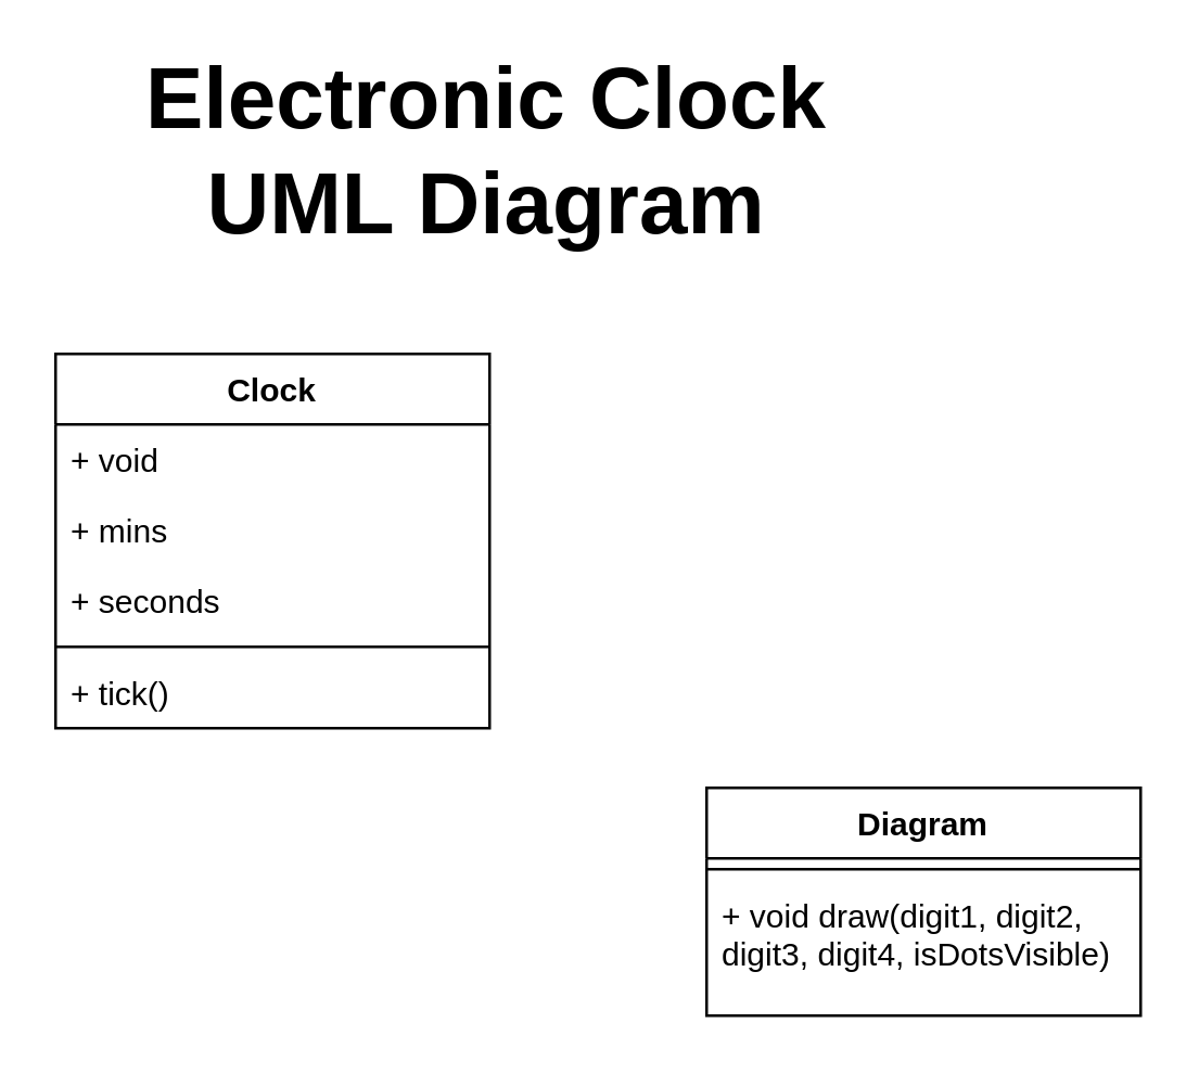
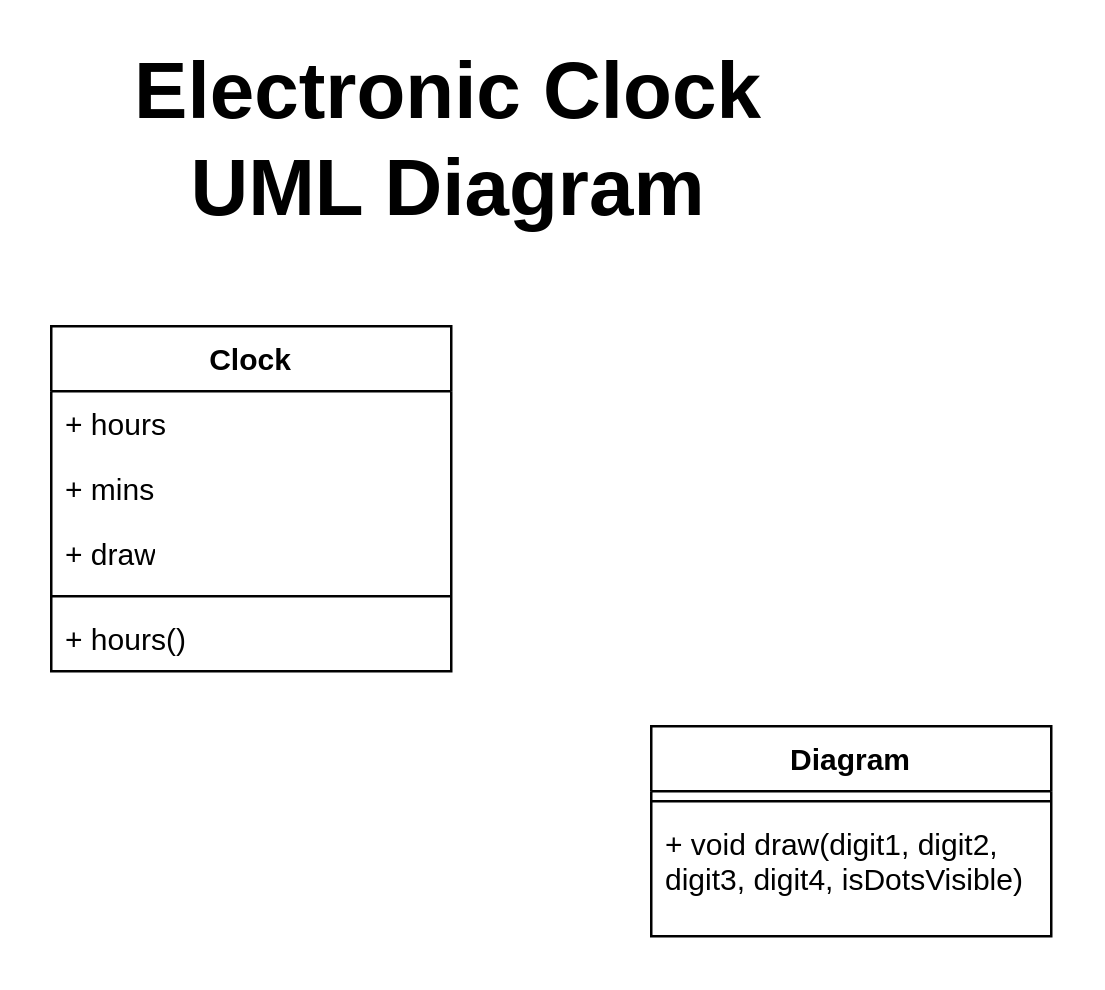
- <mxCell id="4" value="+ void&lt;br&gt;" style="text;strokeColor=none;fillColor=none;align=left;verticalAlign=top;spacingLeft=4;spacingRight=4;overflow=hidden;rotatable=0;points=[[0,0.5],[1,0.5]];portConstraint=eastwest;whiteSpace=wrap;html=1;" vertex="1" parent="3"><mxGeometry y="26" width="160" height="26" as="geometry" /></mxCell>
+ <mxCell id="4" value="+ hours&lt;br&gt;" style="text;strokeColor=none;fillColor=none;align=left;verticalAlign=top;spacingLeft=4;spacingRight=4;overflow=hidden;rotatable=0;points=[[0,0.5],[1,0.5]];portConstraint=eastwest;whiteSpace=wrap;html=1;" vertex="1" parent="3"><mxGeometry y="26" width="160" height="26" as="geometry" /></mxCell>
- <mxCell id="6" value="+ seconds" style="text;strokeColor=none;fillColor=none;align=left;verticalAlign=top;spacingLeft=4;spacingRight=4;overflow=hidden;rotatable=0;points=[[0,0.5],[1,0.5]];portConstraint=eastwest;whiteSpace=wrap;html=1;" vertex="1" parent="3"><mxGeometry y="78" width="160" height="26" as="geometry" /></mxCell>
+ <mxCell id="6" value="+ draw" style="text;strokeColor=none;fillColor=none;align=left;verticalAlign=top;spacingLeft=4;spacingRight=4;overflow=hidden;rotatable=0;points=[[0,0.5],[1,0.5]];portConstraint=eastwest;whiteSpace=wrap;html=1;" vertex="1" parent="3"><mxGeometry y="78" width="160" height="26" as="geometry" /></mxCell>
- <mxCell id="8" value="+ tick()" style="text;strokeColor=none;fillColor=none;align=left;verticalAlign=top;spacingLeft=4;spacingRight=4;overflow=hidden;rotatable=0;points=[[0,0.5],[1,0.5]];portConstraint=eastwest;whiteSpace=wrap;html=1;" parent="3" vertex="1"><mxGeometry y="112" width="160" height="26" as="geometry" /></mxCell>
+ <mxCell id="8" value="+ hours()" style="text;strokeColor=none;fillColor=none;align=left;verticalAlign=top;spacingLeft=4;spacingRight=4;overflow=hidden;rotatable=0;points=[[0,0.5],[1,0.5]];portConstraint=eastwest;whiteSpace=wrap;html=1;" parent="3" vertex="1"><mxGeometry y="112" width="160" height="26" as="geometry" /></mxCell>
